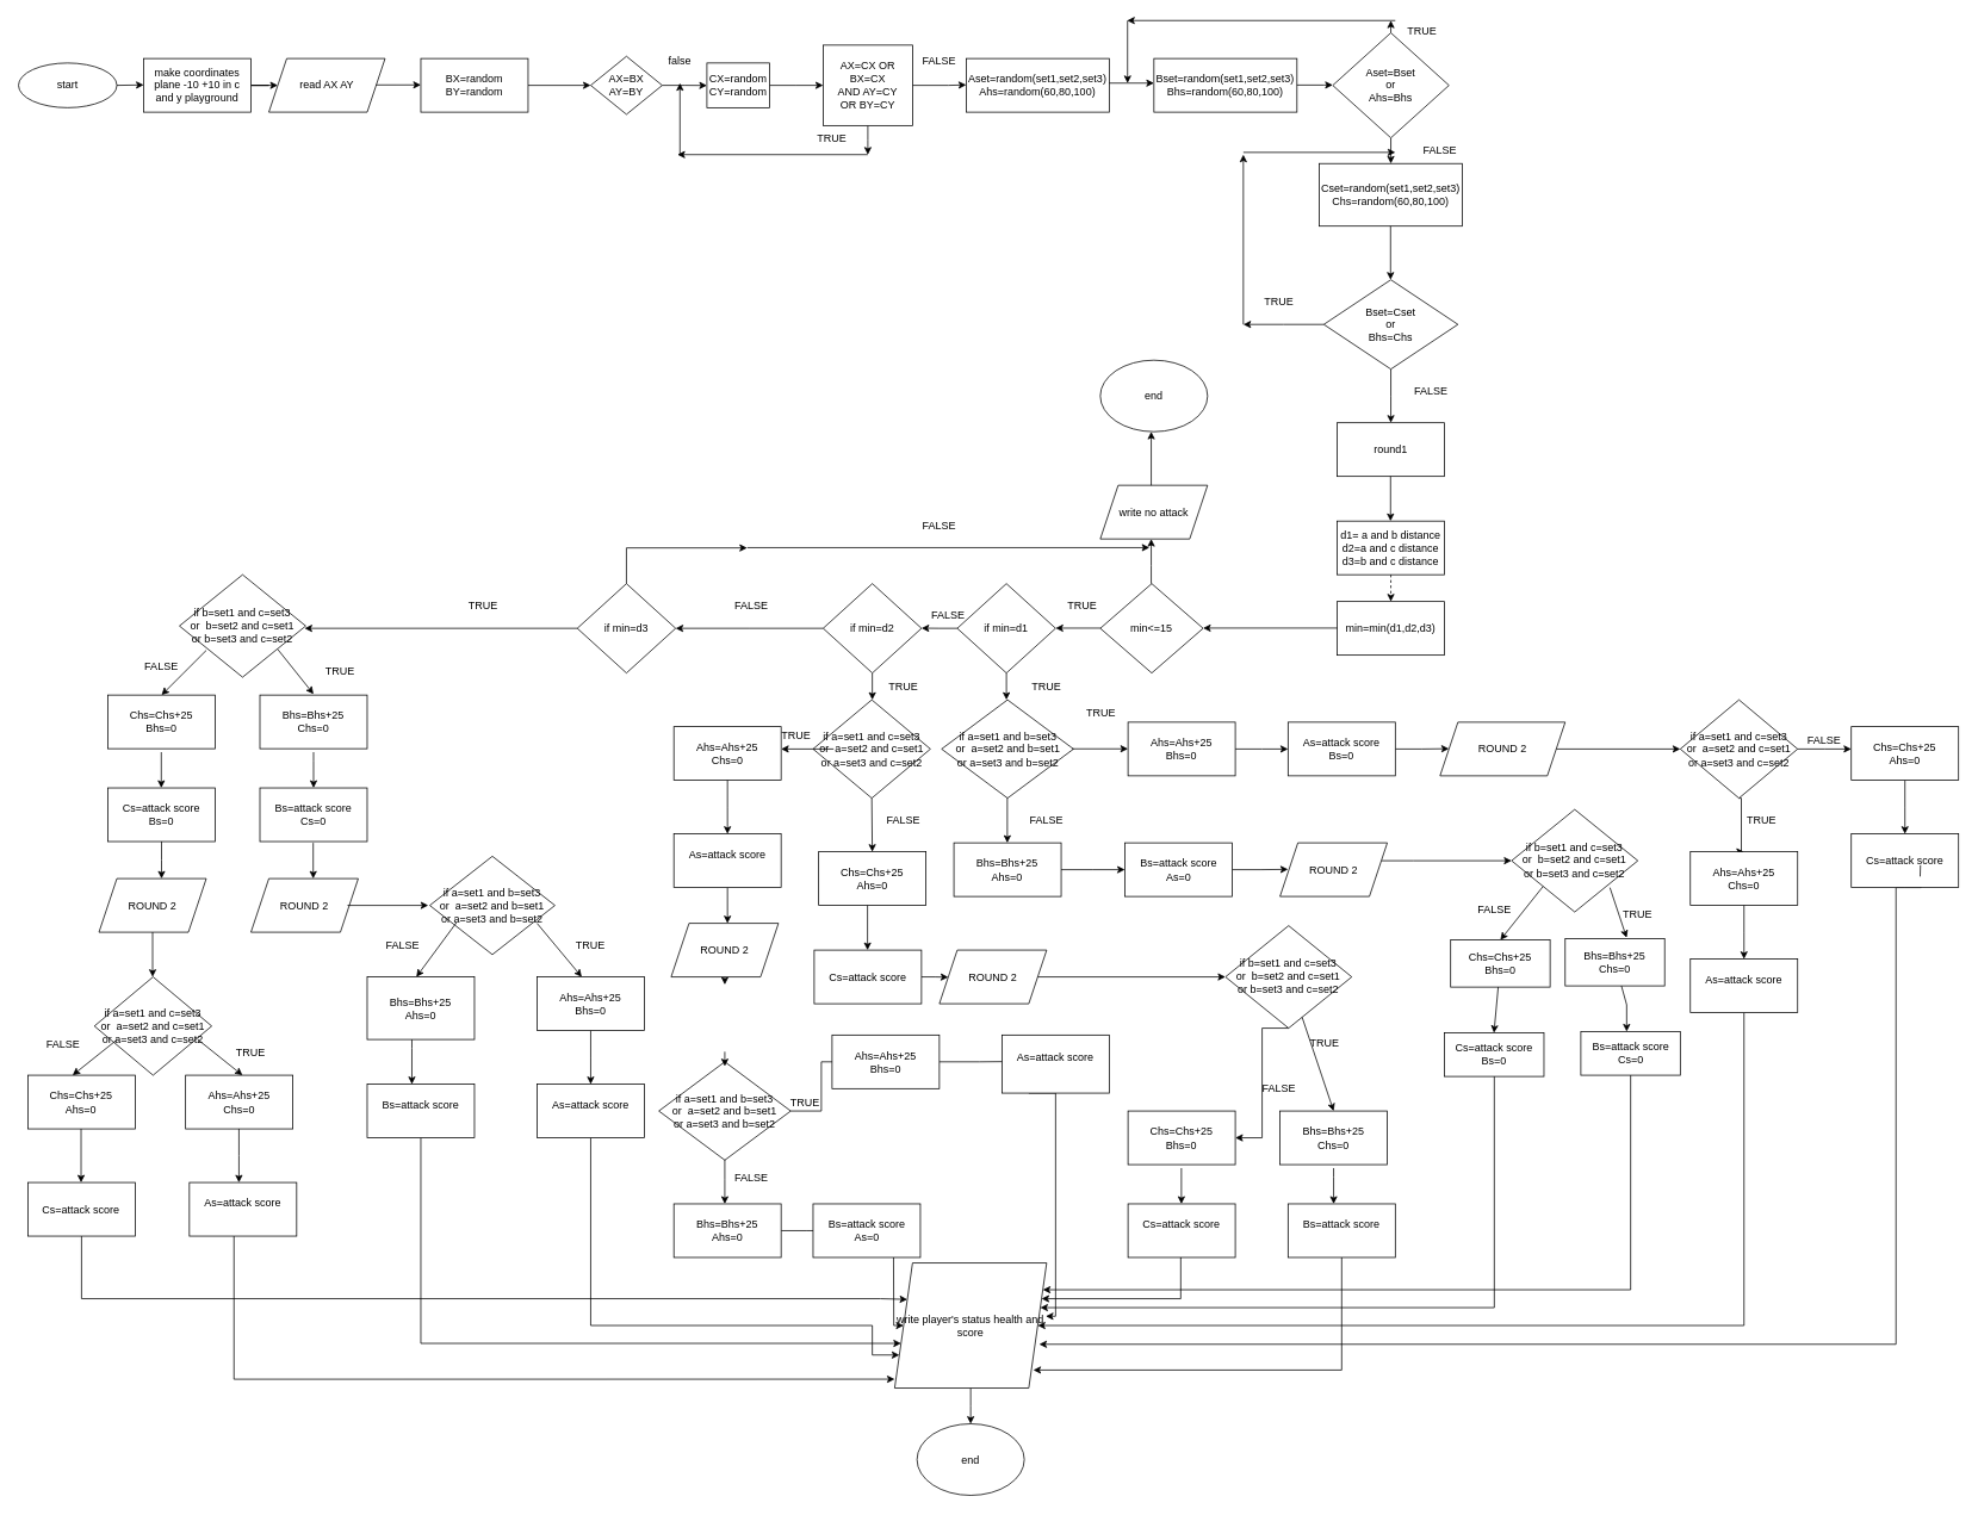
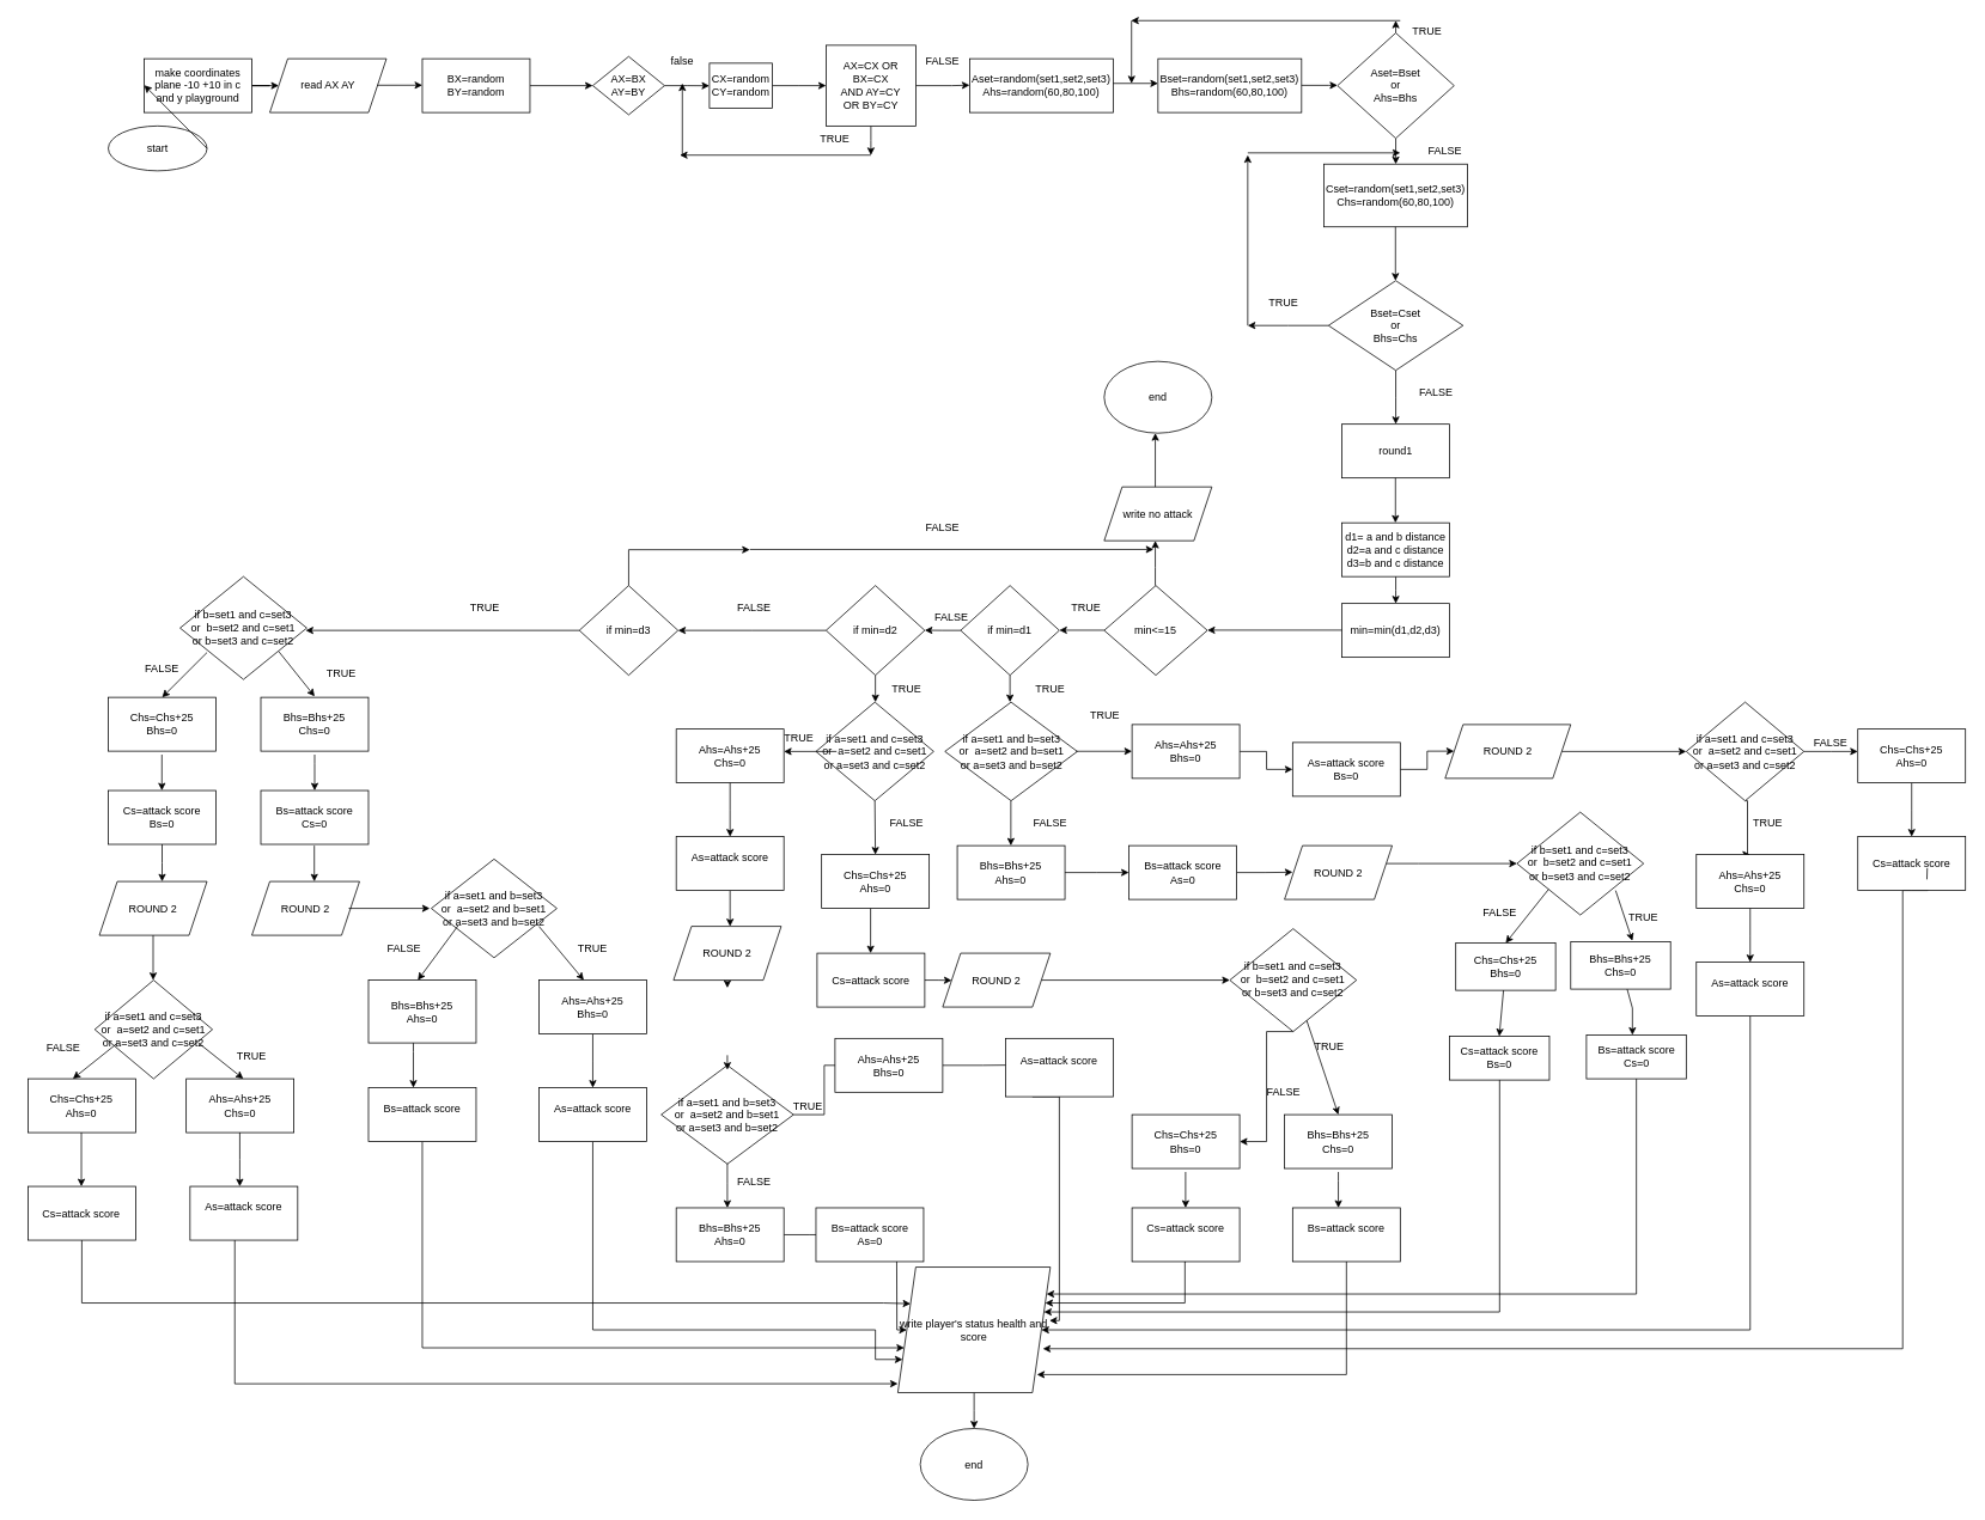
- <mxCell id="2" value="start" style="ellipse;whiteSpace=wrap;html=1;" parent="1" vertex="1"><mxGeometry x="20" y="70" width="110" height="50" as="geometry" /></mxCell>
+ <mxCell id="2" value="start" style="ellipse;whiteSpace=wrap;html=1;" parent="1" vertex="1"><mxGeometry x="120" y="140" width="110" height="50" as="geometry" /></mxCell>
- <mxCell id="44" style="edgeStyle=elbowEdgeStyle;rounded=0;orthogonalLoop=1;jettySize=auto;html=1;exitX=0.5;exitY=1;exitDx=0;exitDy=0;dashed=1;" parent="1" source="45" target="47" edge="1"><mxGeometry relative="1" as="geometry"><mxPoint x="1555.048" y="682.5" as="targetPoint" /></mxGeometry></mxCell>
+ <mxCell id="44" style="edgeStyle=elbowEdgeStyle;rounded=0;orthogonalLoop=1;jettySize=auto;html=1;exitX=0.5;exitY=1;exitDx=0;exitDy=0;" parent="1" source="45" target="47" edge="1"><mxGeometry relative="1" as="geometry"><mxPoint x="1555.048" y="682.5" as="targetPoint" /></mxGeometry></mxCell>
- <mxCell id="93" value="&lt;div&gt;As=attack score&lt;/div&gt;&lt;div&gt;Bs=0&lt;br&gt;&lt;/div&gt;" style="rounded=0;whiteSpace=wrap;html=1;" parent="1" vertex="1"><mxGeometry x="1440" y="807.5" width="120" height="60" as="geometry" /></mxCell>
+ <mxCell id="93" value="&lt;div&gt;As=attack score&lt;/div&gt;&lt;div&gt;Bs=0&lt;br&gt;&lt;/div&gt;" style="rounded=0;whiteSpace=wrap;html=1;" parent="1" vertex="1"><mxGeometry x="1440" y="827.5" width="120" height="60" as="geometry" /></mxCell>
